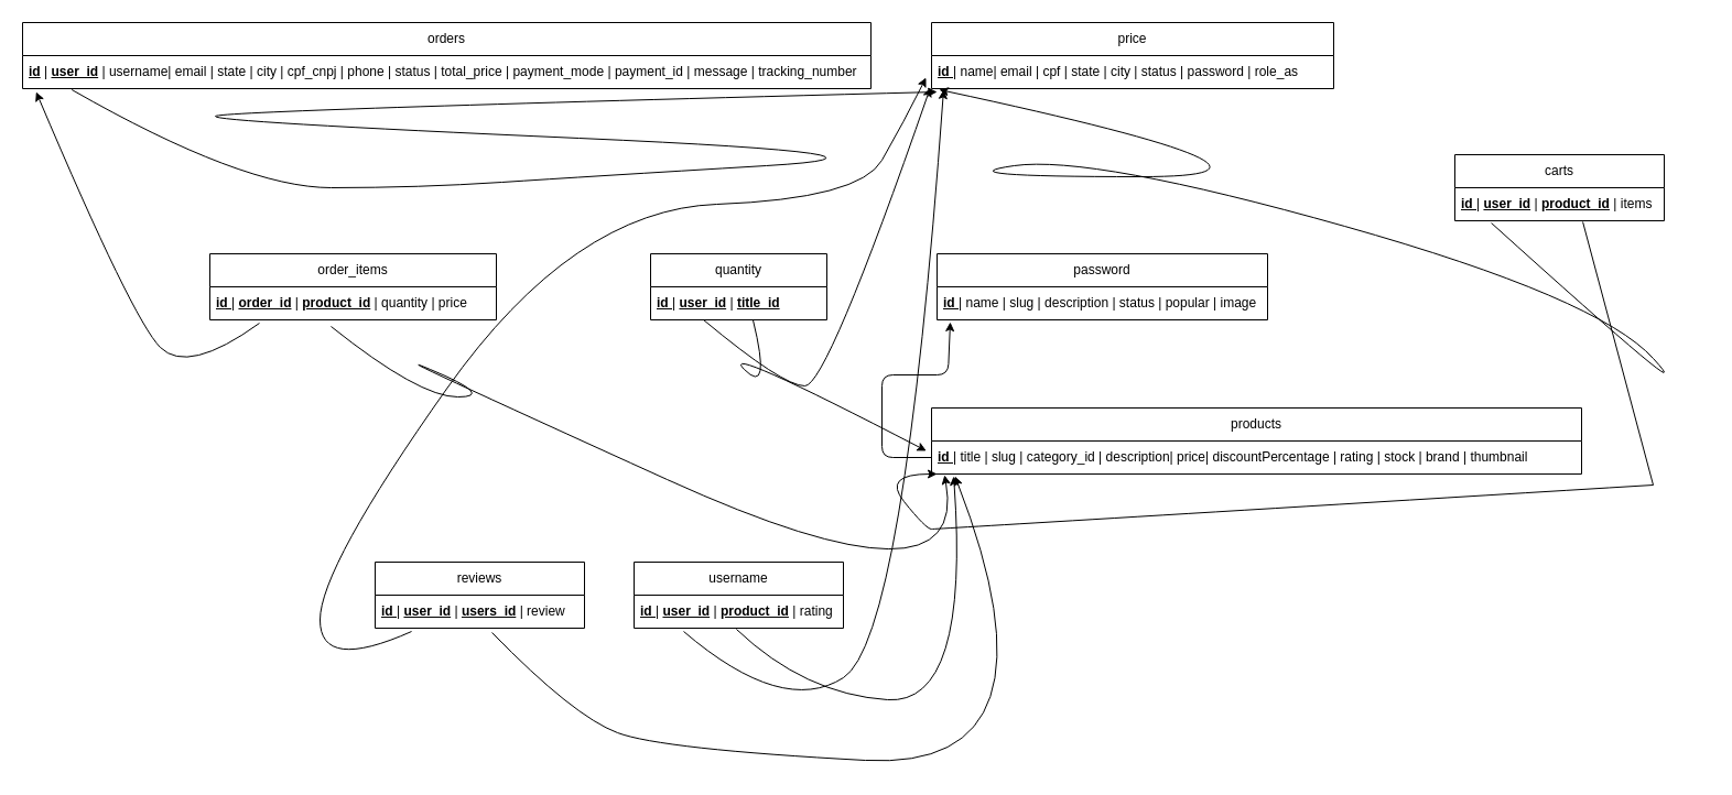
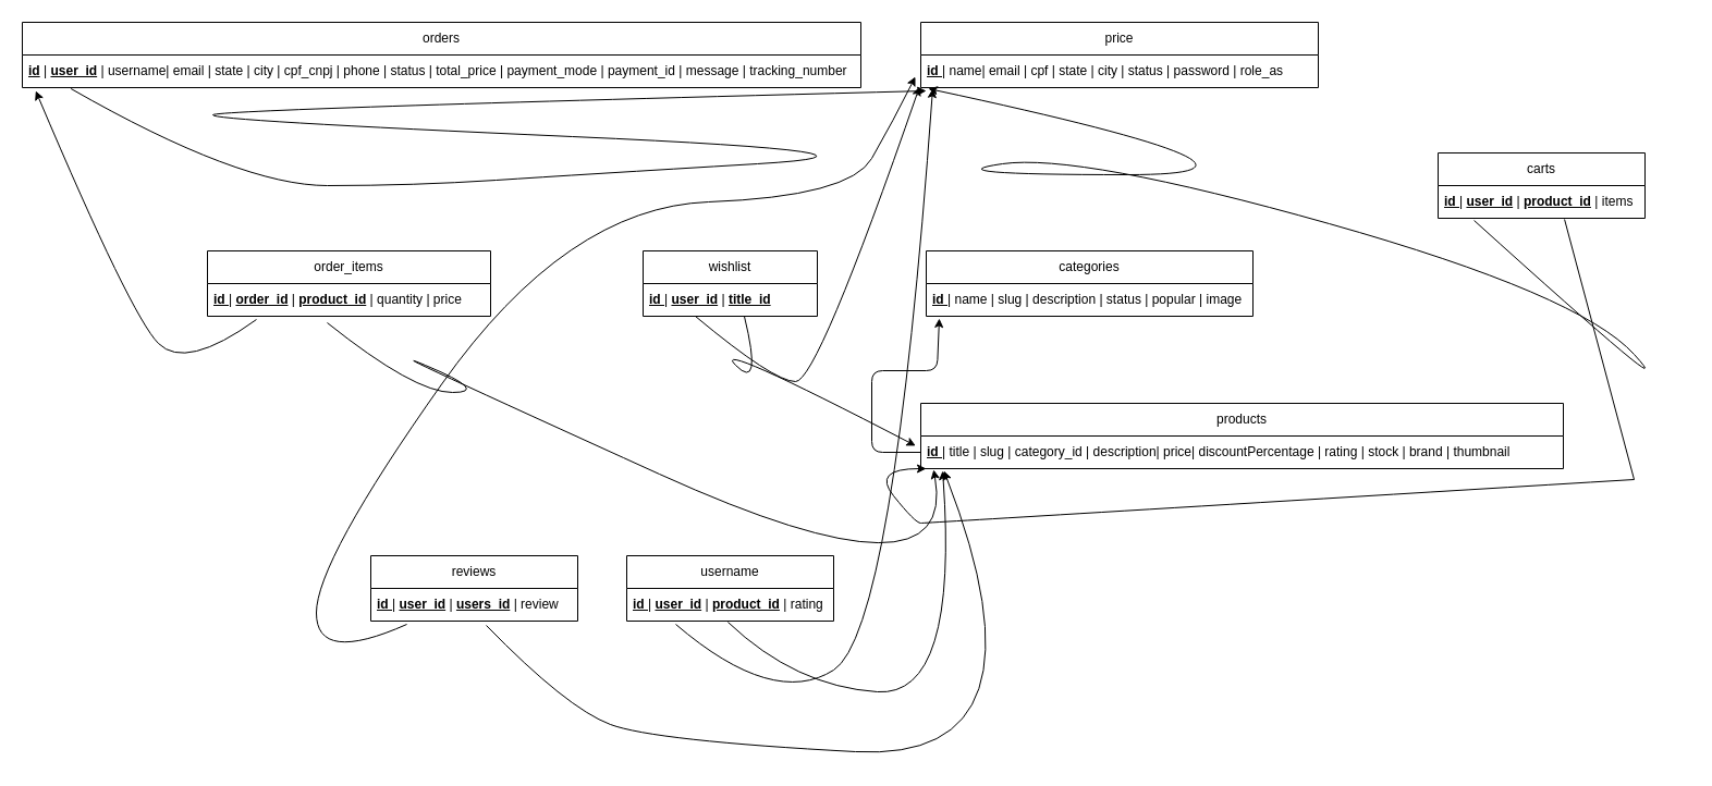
- <mxCell id="21" value="quantity" style="swimlane;fontStyle=0;childLayout=stackLayout;horizontal=1;startSize=30;horizontalStack=0;resizeParent=1;resizeParentMax=0;resizeLast=0;collapsible=1;marginBottom=0;whiteSpace=wrap;html=1;" vertex="1" parent="1"><mxGeometry x="590" y="230" width="160" height="60" as="geometry" /></mxCell>
+ <mxCell id="21" value="wishlist" style="swimlane;fontStyle=0;childLayout=stackLayout;horizontal=1;startSize=30;horizontalStack=0;resizeParent=1;resizeParentMax=0;resizeLast=0;collapsible=1;marginBottom=0;whiteSpace=wrap;html=1;" vertex="1" parent="1"><mxGeometry x="590" y="230" width="160" height="60" as="geometry" /></mxCell>
- <mxCell id="2" value="password" style="swimlane;fontStyle=0;childLayout=stackLayout;horizontal=1;startSize=30;horizontalStack=0;resizeParent=1;resizeParentMax=0;resizeLast=0;collapsible=1;marginBottom=0;whiteSpace=wrap;html=1;" vertex="1" parent="1"><mxGeometry x="850" y="230" width="300" height="60" as="geometry" /></mxCell>
+ <mxCell id="2" value="categories" style="swimlane;fontStyle=0;childLayout=stackLayout;horizontal=1;startSize=30;horizontalStack=0;resizeParent=1;resizeParentMax=0;resizeLast=0;collapsible=1;marginBottom=0;whiteSpace=wrap;html=1;" vertex="1" parent="1"><mxGeometry x="850" y="230" width="300" height="60" as="geometry" /></mxCell>
